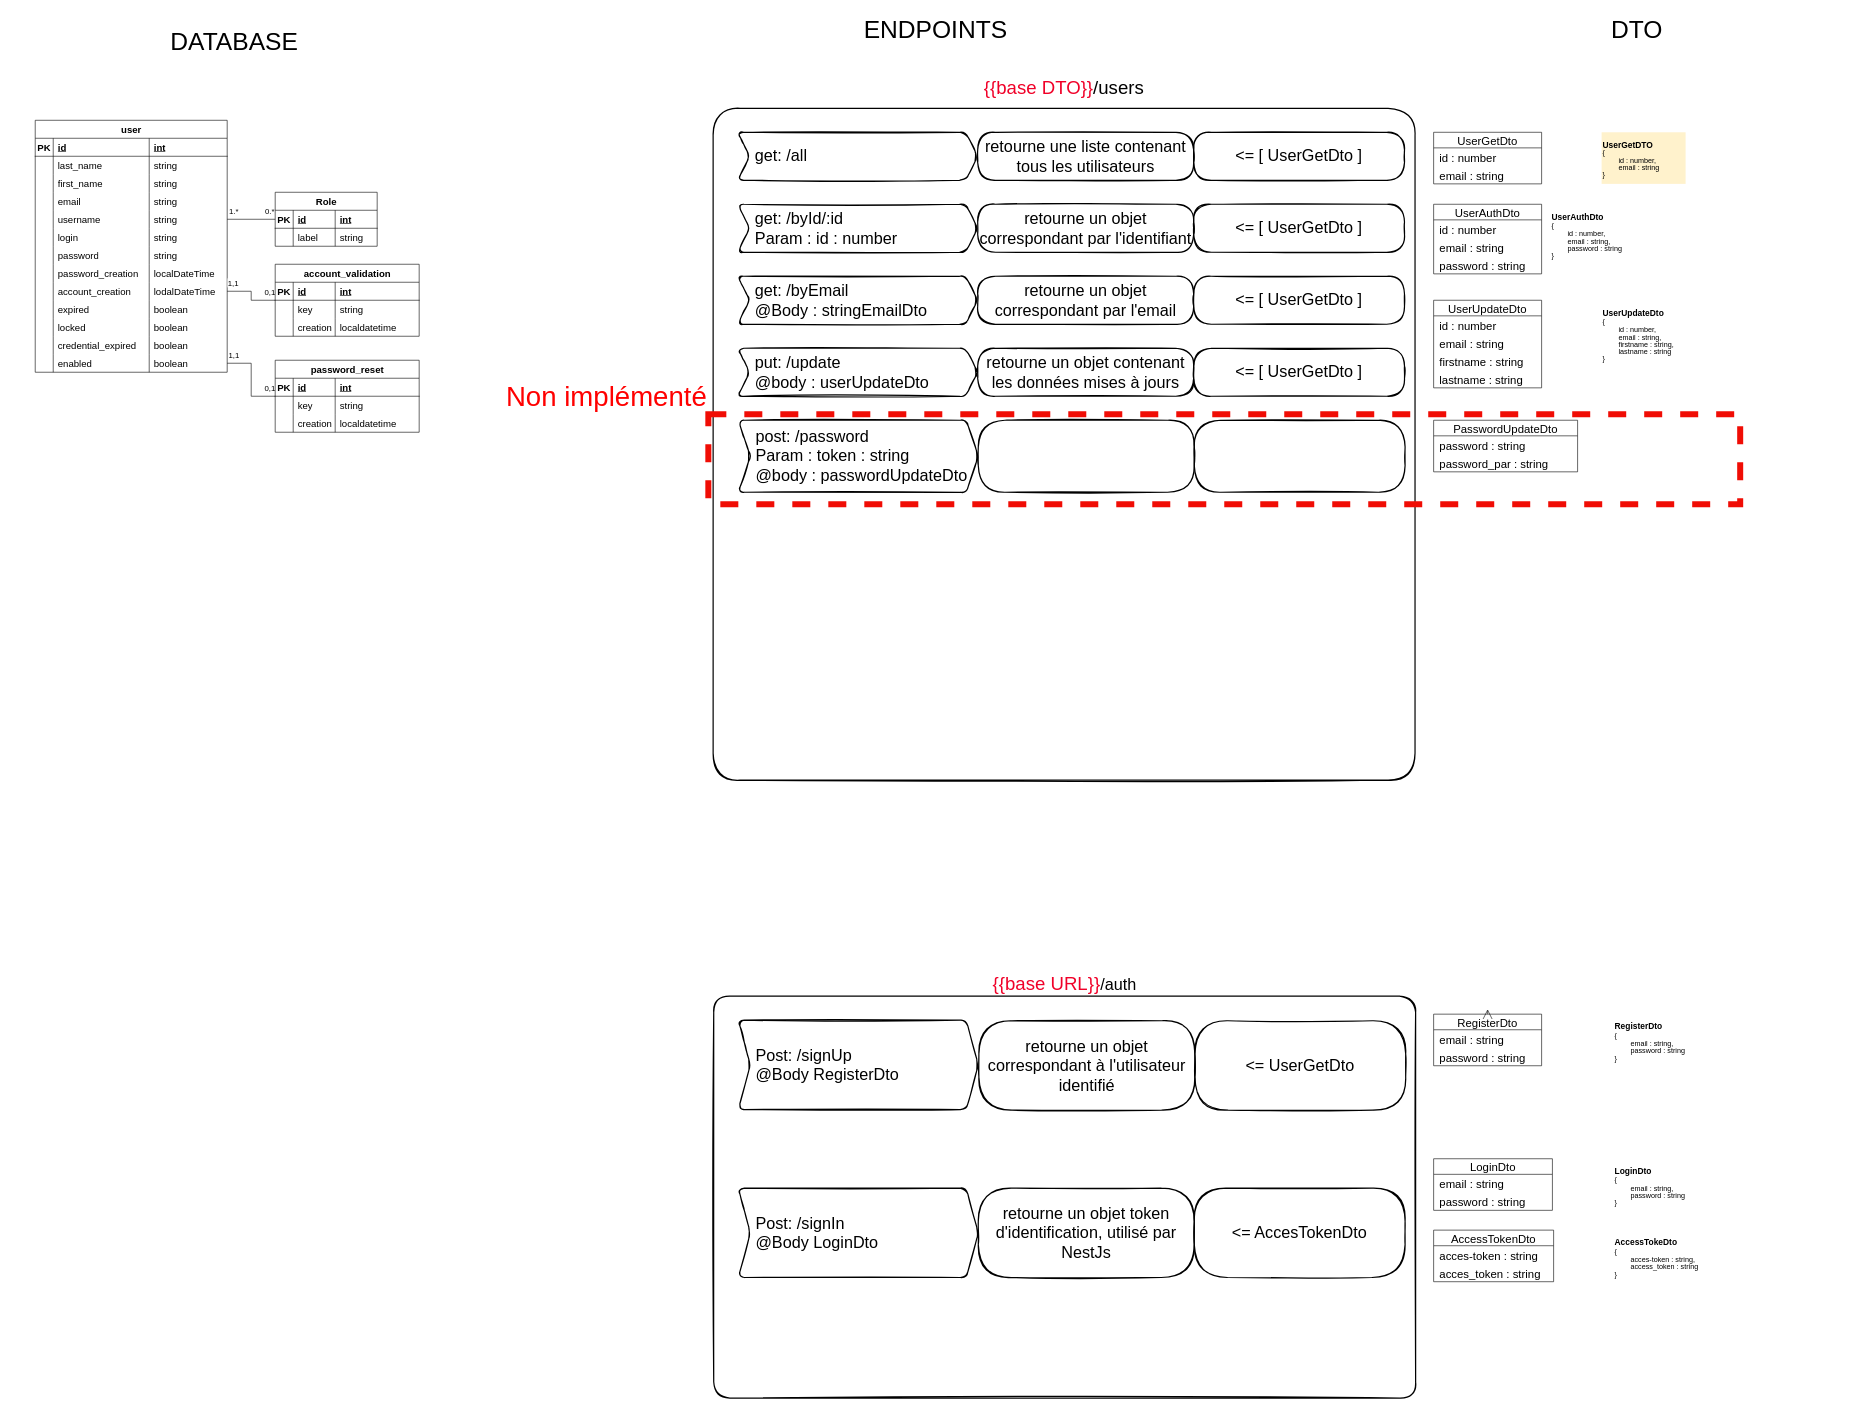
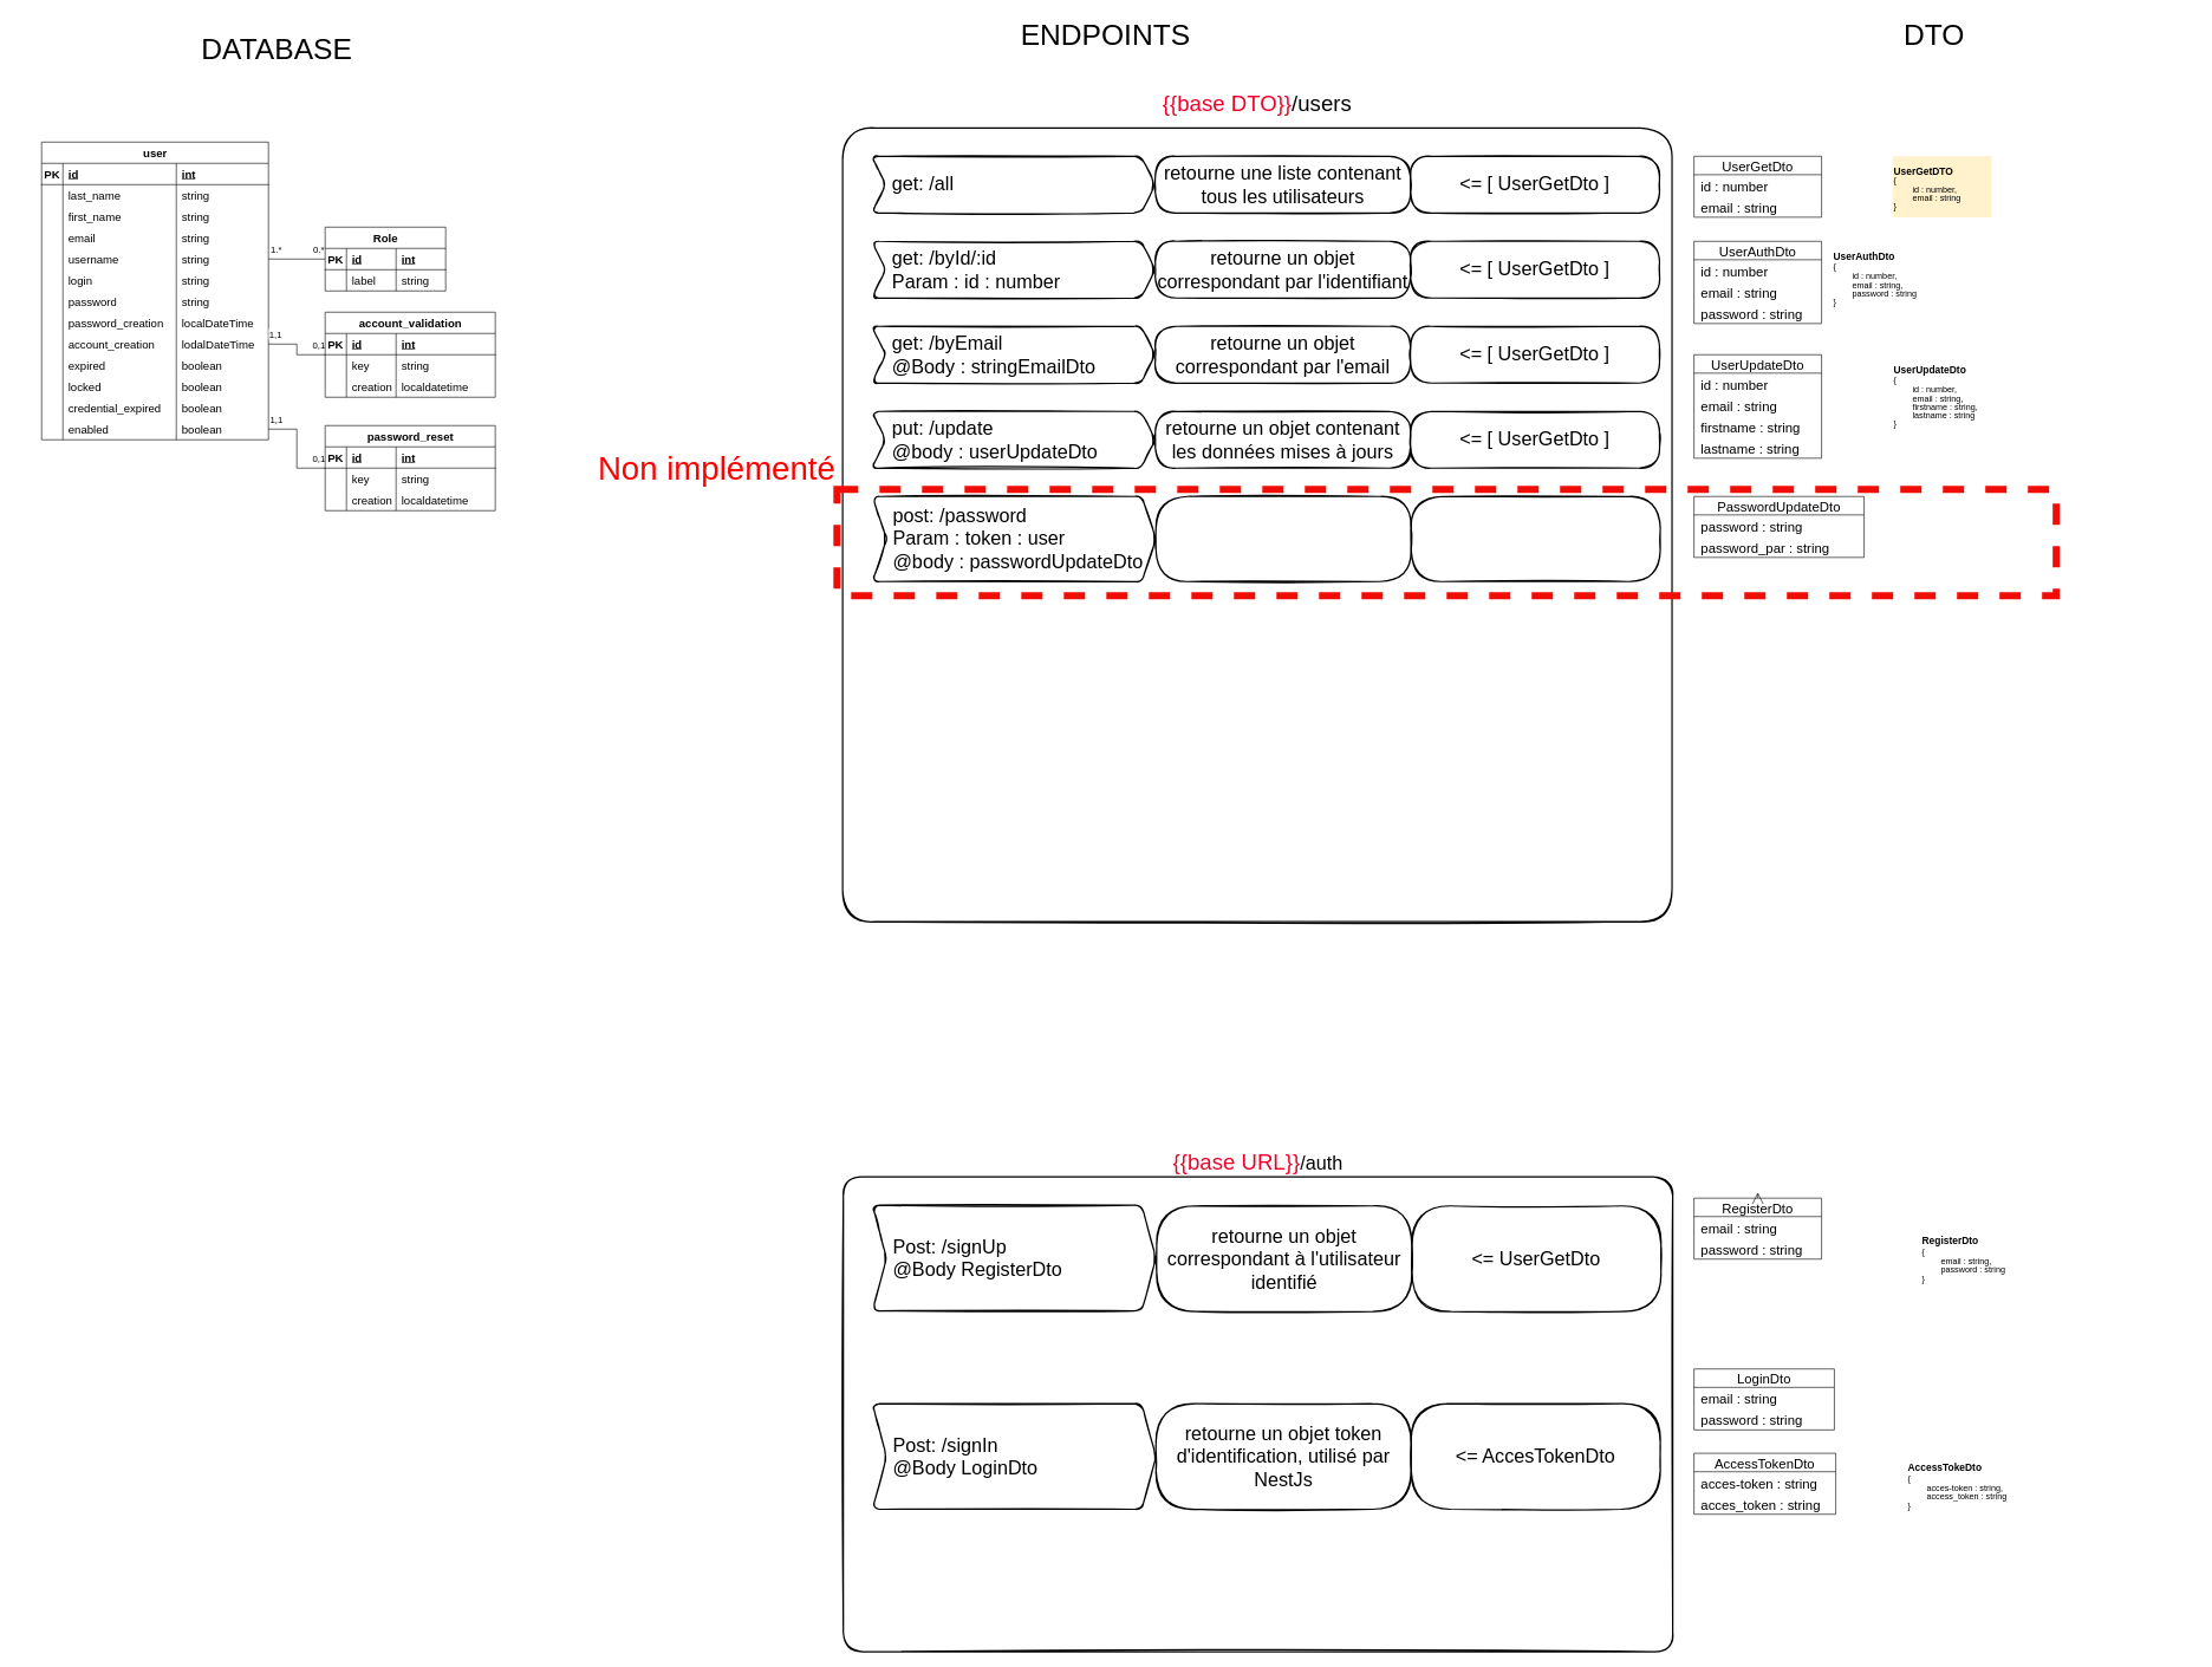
- <mxCell id="68" value="post: /password&lt;br&gt;Param : token : string&lt;br&gt;@body : passwordUpdateDto" style="shape=step;perimeter=stepPerimeter;whiteSpace=wrap;html=1;fixedSize=1;rounded=1;shadow=0;glass=0;sketch=1;strokeWidth=2;fontSize=27;fillColor=none;align=left;spacingLeft=27;container=0;" vertex="1" parent="66"><mxGeometry width="400" height="120" as="geometry" /></mxCell>
+ <mxCell id="68" value="post: /password&lt;br&gt;Param : token : user&lt;br&gt;@body : passwordUpdateDto" style="shape=step;perimeter=stepPerimeter;whiteSpace=wrap;html=1;fixedSize=1;rounded=1;shadow=0;glass=0;sketch=1;strokeWidth=2;fontSize=27;fillColor=none;align=left;spacingLeft=27;container=0;" vertex="1" parent="66"><mxGeometry width="400" height="120" as="geometry" /></mxCell>
- <mxCell id="5" value="&lt;h3 style=&quot;text-align: justify; line-height: 0%;&quot;&gt;RegisterDto&lt;/h3&gt;&lt;h3 style=&quot;text-align: justify; line-height: 0%;&quot;&gt;&lt;span style=&quot;background-color: initial; font-size: 12px; font-weight: normal;&quot;&gt;{&lt;/span&gt;&lt;br&gt;&lt;/h3&gt;&lt;p style=&quot;text-align: justify; line-height: 0%;&quot;&gt;&lt;span style=&quot;background-color: initial; white-space: pre;&quot;&gt;&#09;&lt;/span&gt;&lt;span style=&quot;background-color: initial;&quot;&gt;email : string,&lt;/span&gt;&lt;br&gt;&lt;/p&gt;&lt;p style=&quot;text-align: justify; line-height: 0%;&quot;&gt;&lt;span style=&quot;background-color: initial; white-space: pre;&quot;&gt;&#09;&lt;/span&gt;password&amp;nbsp;&lt;span style=&quot;background-color: initial;&quot;&gt;: string&lt;/span&gt;&lt;br&gt;&lt;/p&gt;&lt;div style=&quot;text-align: justify; line-height: 0%;&quot;&gt;}&lt;/div&gt;" style="whiteSpace=wrap;html=1;align=left;perimeterSpacing=10;strokeColor=none;labelPosition=center;verticalLabelPosition=middle;verticalAlign=top;fillColor=default;" vertex="1" parent="1"><mxGeometry x="2689" y="1690" width="140" height="90" as="geometry" /></mxCell>
+ <mxCell id="5" value="&lt;h3 style=&quot;text-align: justify; line-height: 0%;&quot;&gt;RegisterDto&lt;/h3&gt;&lt;h3 style=&quot;text-align: justify; line-height: 0%;&quot;&gt;&lt;span style=&quot;background-color: initial; font-size: 12px; font-weight: normal;&quot;&gt;{&lt;/span&gt;&lt;br&gt;&lt;/h3&gt;&lt;p style=&quot;text-align: justify; line-height: 0%;&quot;&gt;&lt;span style=&quot;background-color: initial; white-space: pre;&quot;&gt;&#09;&lt;/span&gt;&lt;span style=&quot;background-color: initial;&quot;&gt;email : string,&lt;/span&gt;&lt;br&gt;&lt;/p&gt;&lt;p style=&quot;text-align: justify; line-height: 0%;&quot;&gt;&lt;span style=&quot;background-color: initial; white-space: pre;&quot;&gt;&#09;&lt;/span&gt;password&amp;nbsp;&lt;span style=&quot;background-color: initial;&quot;&gt;: string&lt;/span&gt;&lt;br&gt;&lt;/p&gt;&lt;div style=&quot;text-align: justify; line-height: 0%;&quot;&gt;}&lt;/div&gt;" style="whiteSpace=wrap;html=1;align=left;perimeterSpacing=10;strokeColor=none;labelPosition=center;verticalLabelPosition=middle;verticalAlign=top;fillColor=default;" vertex="1" parent="1"><mxGeometry x="2709" y="1730" width="140" height="90" as="geometry" /></mxCell>
- <mxCell id="6" value="&lt;h3 style=&quot;text-align: justify; line-height: 0%;&quot;&gt;LoginDto&lt;/h3&gt;&lt;h3 style=&quot;text-align: justify; line-height: 0%;&quot;&gt;&lt;span style=&quot;background-color: initial; font-size: 12px; font-weight: normal;&quot;&gt;{&lt;/span&gt;&lt;br&gt;&lt;/h3&gt;&lt;p style=&quot;text-align: justify; line-height: 0%;&quot;&gt;&lt;span style=&quot;background-color: initial; white-space: pre;&quot;&gt;&#09;&lt;/span&gt;&lt;span style=&quot;background-color: initial;&quot;&gt;email : string,&lt;/span&gt;&lt;br&gt;&lt;/p&gt;&lt;p style=&quot;text-align: justify; line-height: 0%;&quot;&gt;&lt;span style=&quot;background-color: initial; white-space: pre;&quot;&gt;&#09;&lt;/span&gt;password&amp;nbsp;&lt;span style=&quot;background-color: initial;&quot;&gt;: string&lt;/span&gt;&lt;br&gt;&lt;/p&gt;&lt;div style=&quot;text-align: justify; line-height: 0%;&quot;&gt;}&lt;/div&gt;" style="whiteSpace=wrap;html=1;align=left;perimeterSpacing=10;strokeColor=none;labelPosition=center;verticalLabelPosition=middle;verticalAlign=top;fillColor=default;" vertex="1" parent="1"><mxGeometry x="2689" y="1931" width="140" height="89" as="geometry" /></mxCell>
